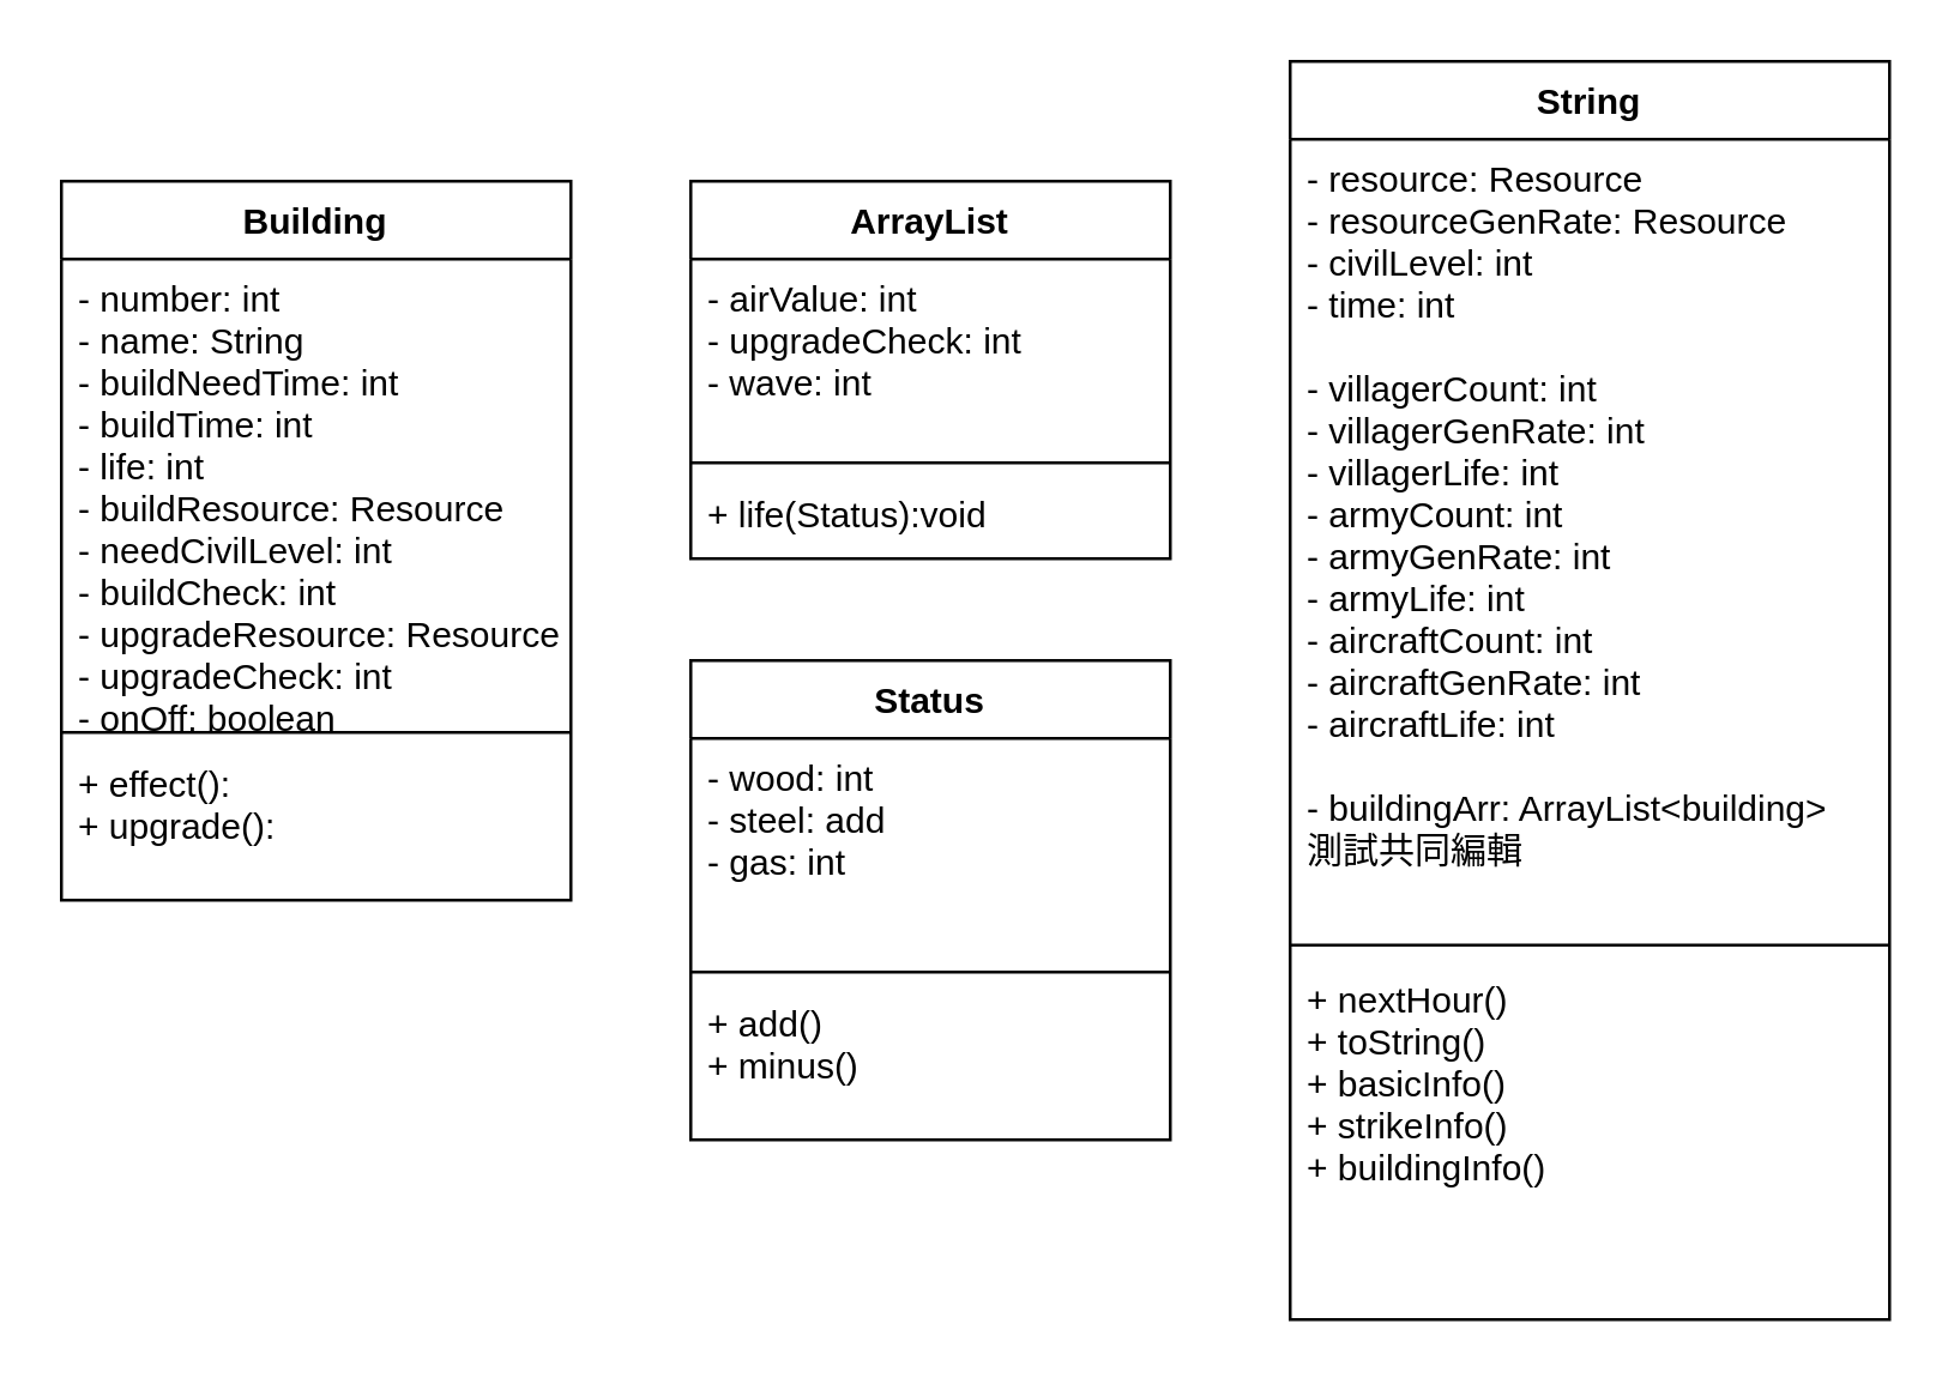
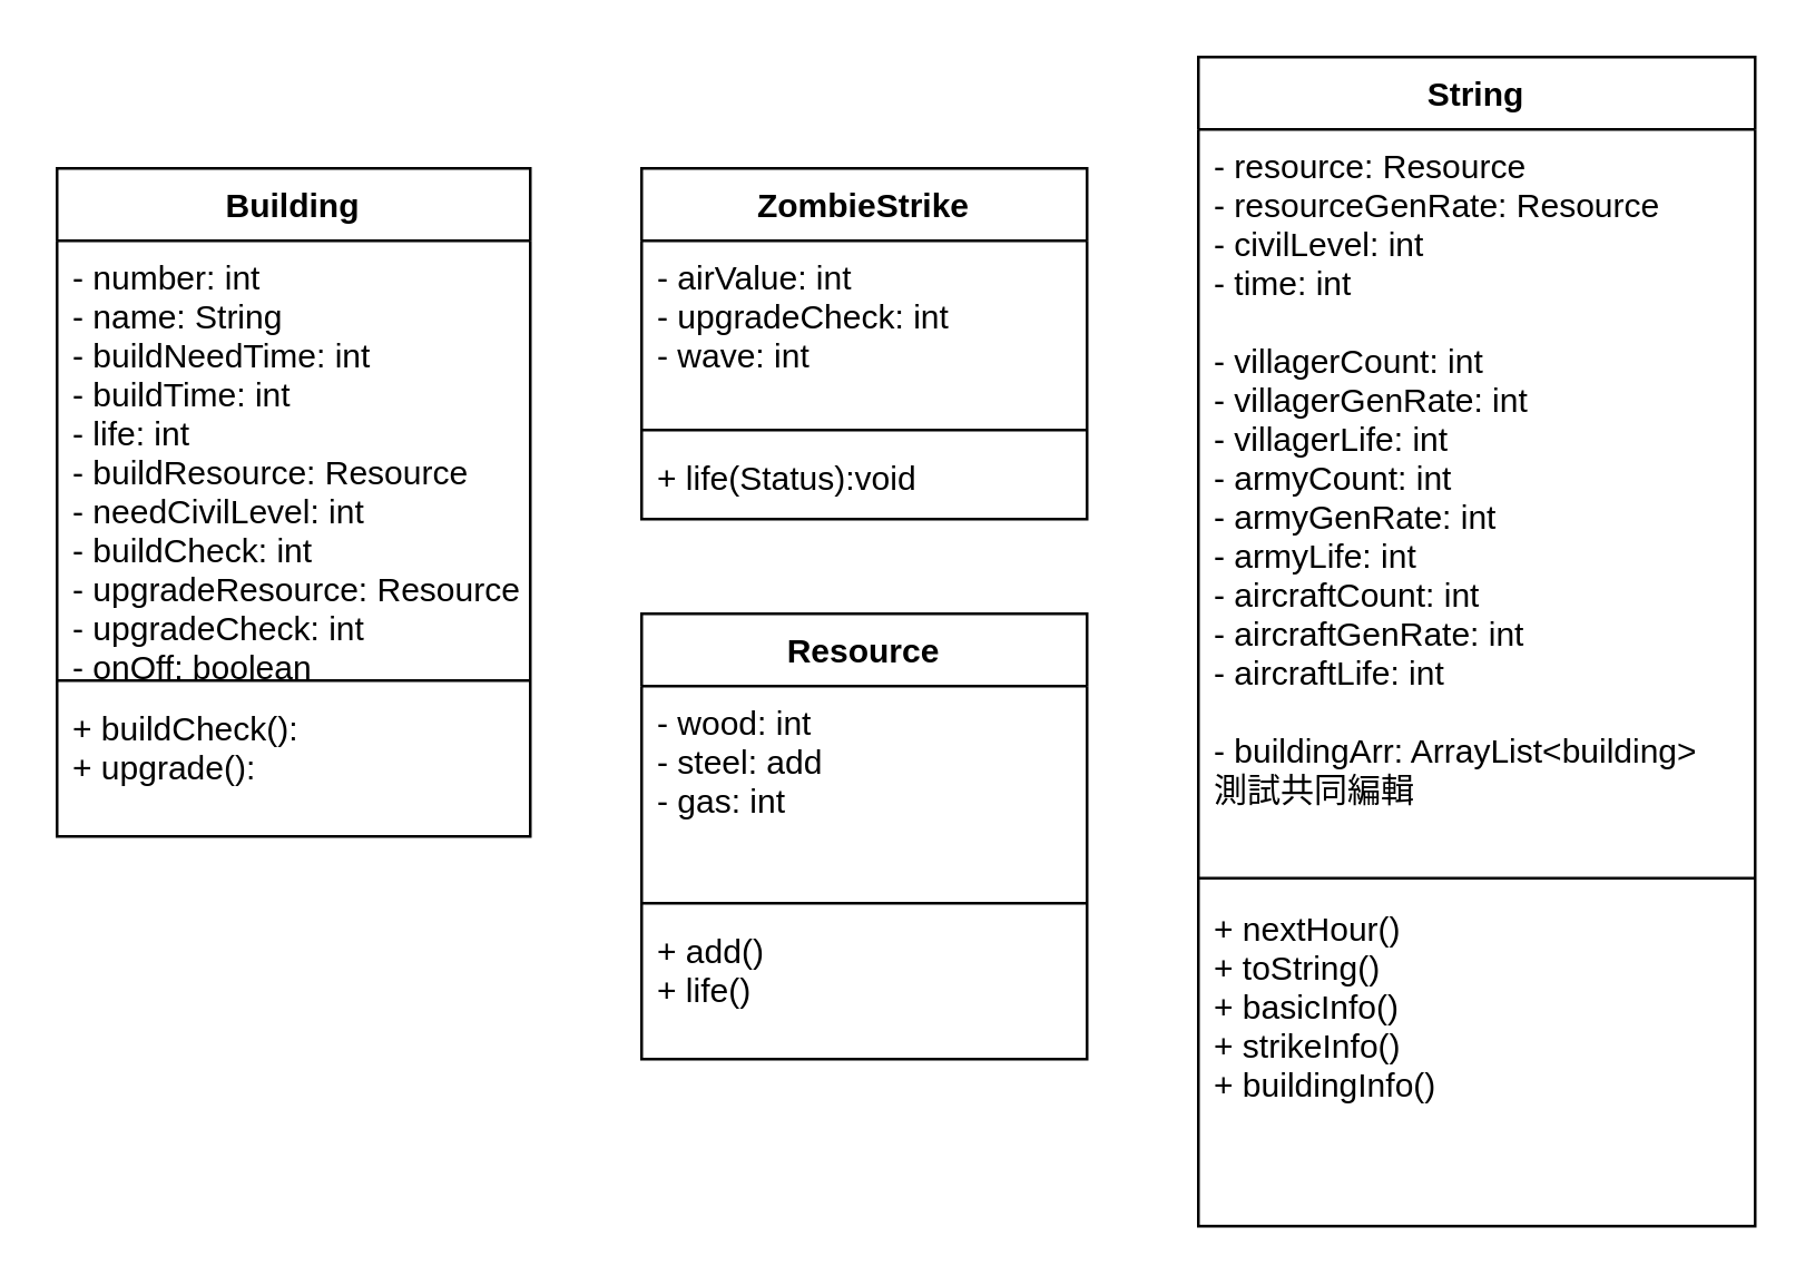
- <mxCell id="6" value="ArrayList" style="swimlane;fontStyle=1;align=center;verticalAlign=top;childLayout=stackLayout;horizontal=1;startSize=26;horizontalStack=0;resizeParent=1;resizeParentMax=0;resizeLast=0;collapsible=1;marginBottom=0;" parent="1" vertex="1"><mxGeometry x="230" y="60" width="160" height="126" as="geometry" /></mxCell>
+ <mxCell id="6" value="ZombieStrike" style="swimlane;fontStyle=1;align=center;verticalAlign=top;childLayout=stackLayout;horizontal=1;startSize=26;horizontalStack=0;resizeParent=1;resizeParentMax=0;resizeLast=0;collapsible=1;marginBottom=0;" parent="1" vertex="1"><mxGeometry x="230" y="60" width="160" height="126" as="geometry" /></mxCell>
- <mxCell id="14" value="Status" style="swimlane;fontStyle=1;align=center;verticalAlign=top;childLayout=stackLayout;horizontal=1;startSize=26;horizontalStack=0;resizeParent=1;resizeParentMax=0;resizeLast=0;collapsible=1;marginBottom=0;" parent="1" vertex="1"><mxGeometry x="230" y="220" width="160" height="160" as="geometry" /></mxCell>
+ <mxCell id="14" value="Resource" style="swimlane;fontStyle=1;align=center;verticalAlign=top;childLayout=stackLayout;horizontal=1;startSize=26;horizontalStack=0;resizeParent=1;resizeParentMax=0;resizeLast=0;collapsible=1;marginBottom=0;" parent="1" vertex="1"><mxGeometry x="230" y="220" width="160" height="160" as="geometry" /></mxCell>
- <mxCell id="5" value="+ effect():&#10;+ upgrade():" style="text;strokeColor=none;fillColor=none;align=left;verticalAlign=top;spacingLeft=4;spacingRight=4;overflow=hidden;rotatable=0;points=[[0,0.5],[1,0.5]];portConstraint=eastwest;" parent="2" vertex="1"><mxGeometry y="188" width="170" height="52" as="geometry" /></mxCell>
+ <mxCell id="5" value="+ buildCheck():&#10;+ upgrade():" style="text;strokeColor=none;fillColor=none;align=left;verticalAlign=top;spacingLeft=4;spacingRight=4;overflow=hidden;rotatable=0;points=[[0,0.5],[1,0.5]];portConstraint=eastwest;" parent="2" vertex="1"><mxGeometry y="188" width="170" height="52" as="geometry" /></mxCell>
- <mxCell id="17" value="+ add()&#10;+ minus()" style="text;strokeColor=none;fillColor=none;align=left;verticalAlign=top;spacingLeft=4;spacingRight=4;overflow=hidden;rotatable=0;points=[[0,0.5],[1,0.5]];portConstraint=eastwest;" parent="14" vertex="1"><mxGeometry y="108" width="160" height="52" as="geometry" /></mxCell>
+ <mxCell id="17" value="+ add()&#10;+ life()" style="text;strokeColor=none;fillColor=none;align=left;verticalAlign=top;spacingLeft=4;spacingRight=4;overflow=hidden;rotatable=0;points=[[0,0.5],[1,0.5]];portConstraint=eastwest;" parent="14" vertex="1"><mxGeometry y="108" width="160" height="52" as="geometry" /></mxCell>
